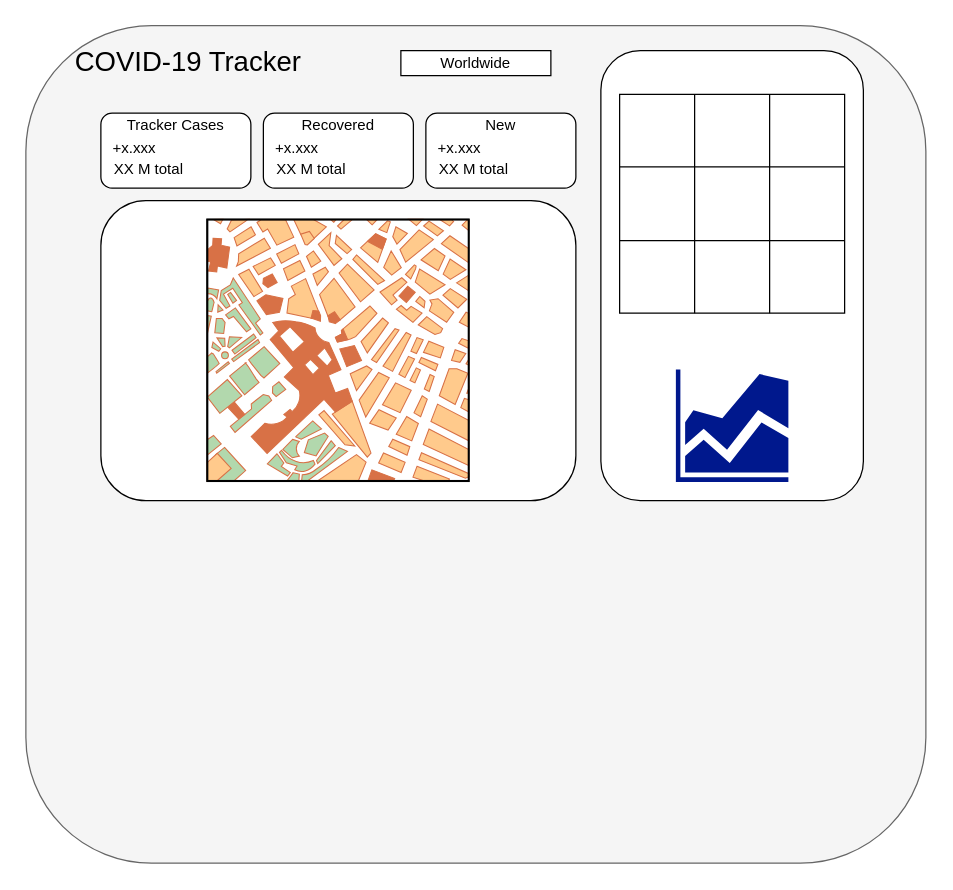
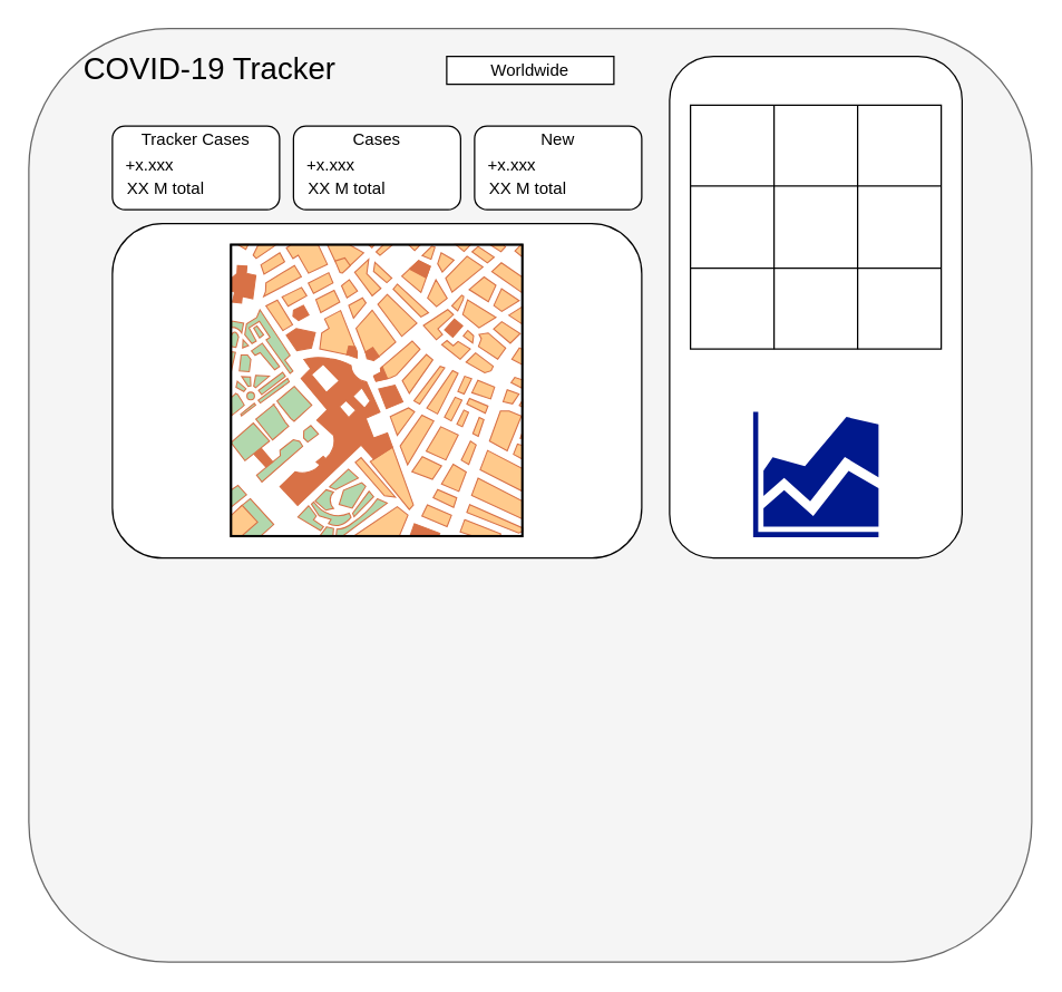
- <mxCell id="10" value="Recovered" style="text;html=1;strokeColor=none;fillColor=none;align=center;verticalAlign=middle;whiteSpace=wrap;rounded=0;" vertex="1" parent="1"><mxGeometry x="210" y="90" width="120" height="20" as="geometry" /></mxCell>
+ <mxCell id="10" value="Cases" style="text;html=1;strokeColor=none;fillColor=none;align=center;verticalAlign=middle;whiteSpace=wrap;rounded=0;" vertex="1" parent="1"><mxGeometry x="210" y="90" width="120" height="20" as="geometry" /></mxCell>
